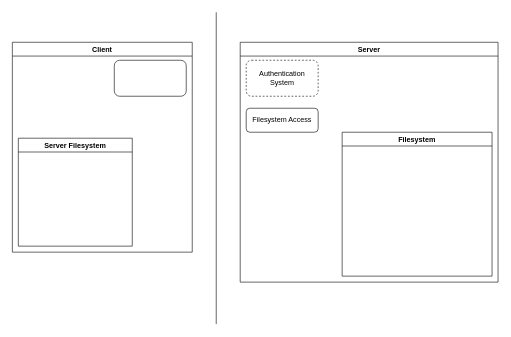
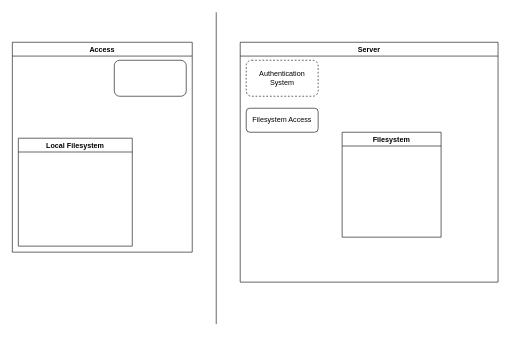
- <mxCell id="3" value="Client" style="swimlane;whiteSpace=wrap;html=1;" vertex="1" parent="1"><mxGeometry x="20" y="70" width="300" height="350" as="geometry" /></mxCell>
+ <mxCell id="3" value="Access" style="swimlane;whiteSpace=wrap;html=1;" vertex="1" parent="1"><mxGeometry x="20" y="70" width="300" height="350" as="geometry" /></mxCell>
- <mxCell id="5" value="Server Filesystem" style="swimlane;whiteSpace=wrap;html=1;" vertex="1" parent="3"><mxGeometry x="10" y="160" width="190" height="180" as="geometry" /></mxCell>
+ <mxCell id="5" value="Local Filesystem" style="swimlane;whiteSpace=wrap;html=1;" vertex="1" parent="3"><mxGeometry x="10" y="160" width="190" height="180" as="geometry" /></mxCell>
- <mxCell id="7" value="Filesystem" style="swimlane;whiteSpace=wrap;html=1;" vertex="1" parent="6"><mxGeometry x="170" y="150" width="250" height="240" as="geometry" /></mxCell>
+ <mxCell id="7" value="Filesystem" style="swimlane;whiteSpace=wrap;html=1;" vertex="1" parent="6"><mxGeometry x="170" y="150" width="165" height="175" as="geometry" /></mxCell>
